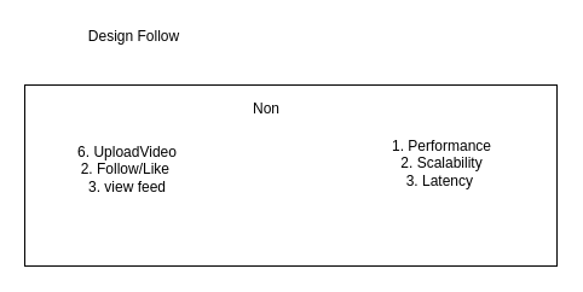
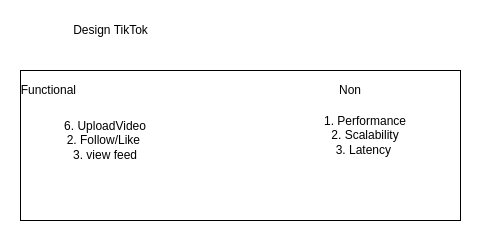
- <mxCell id="2" value="Design Follow" style="text;html=1;align=center;verticalAlign=middle;resizable=0;points=[];autosize=1;strokeColor=none;" parent="1" vertex="1"><mxGeometry x="65" y="20" width="90" height="20" as="geometry" /></mxCell>
+ <mxCell id="2" value="Design TikTok" style="text;html=1;align=center;verticalAlign=middle;resizable=0;points=[];autosize=1;strokeColor=none;" parent="1" vertex="1"><mxGeometry x="65" y="20" width="90" height="20" as="geometry" /></mxCell>
+ <mxCell id="4" value="Functional&amp;nbsp;" style="text;html=1;strokeColor=none;fillColor=none;align=center;verticalAlign=middle;whiteSpace=wrap;rounded=0;" parent="1" vertex="1"><mxGeometry x="30" y="80" width="40" height="20" as="geometry" /></mxCell>
- <mxCell id="5" value="Non" style="text;html=1;strokeColor=none;fillColor=none;align=center;verticalAlign=middle;whiteSpace=wrap;rounded=0;" parent="1" vertex="1"><mxGeometry x="200" y="80" width="40" height="20" as="geometry" /></mxCell>
+ <mxCell id="5" value="Non" style="text;html=1;strokeColor=none;fillColor=none;align=center;verticalAlign=middle;whiteSpace=wrap;rounded=0;" parent="1" vertex="1"><mxGeometry x="330" y="80" width="40" height="20" as="geometry" /></mxCell>
